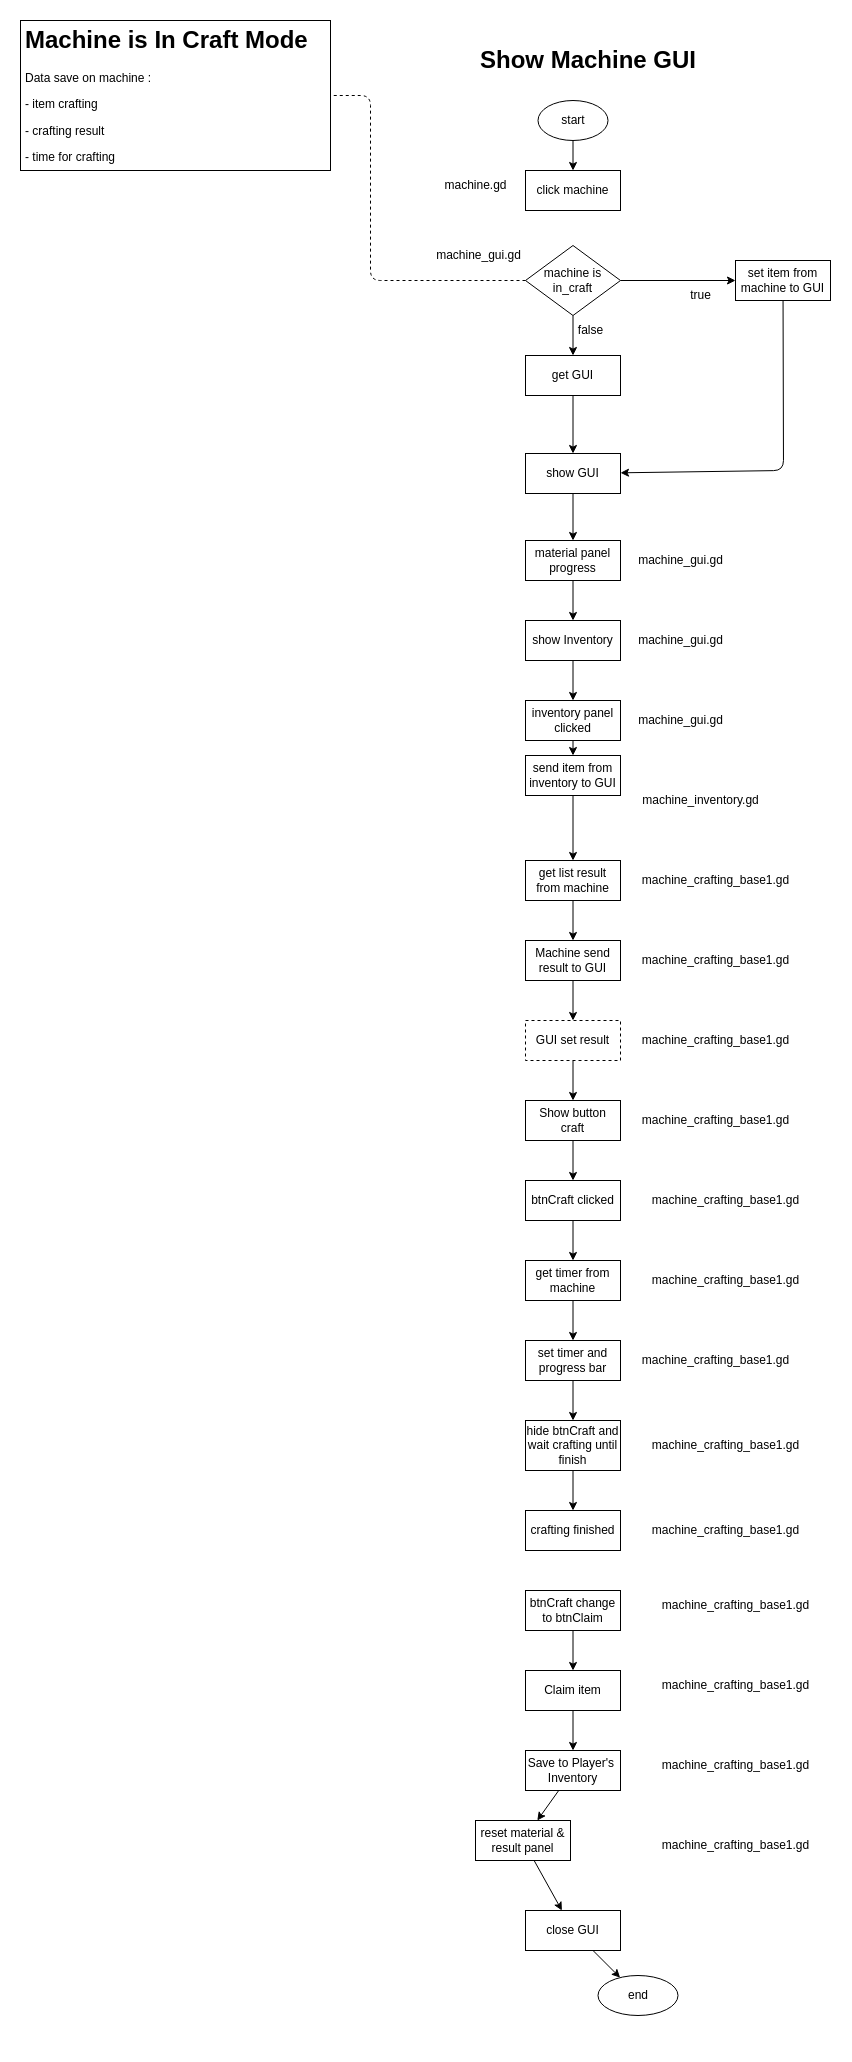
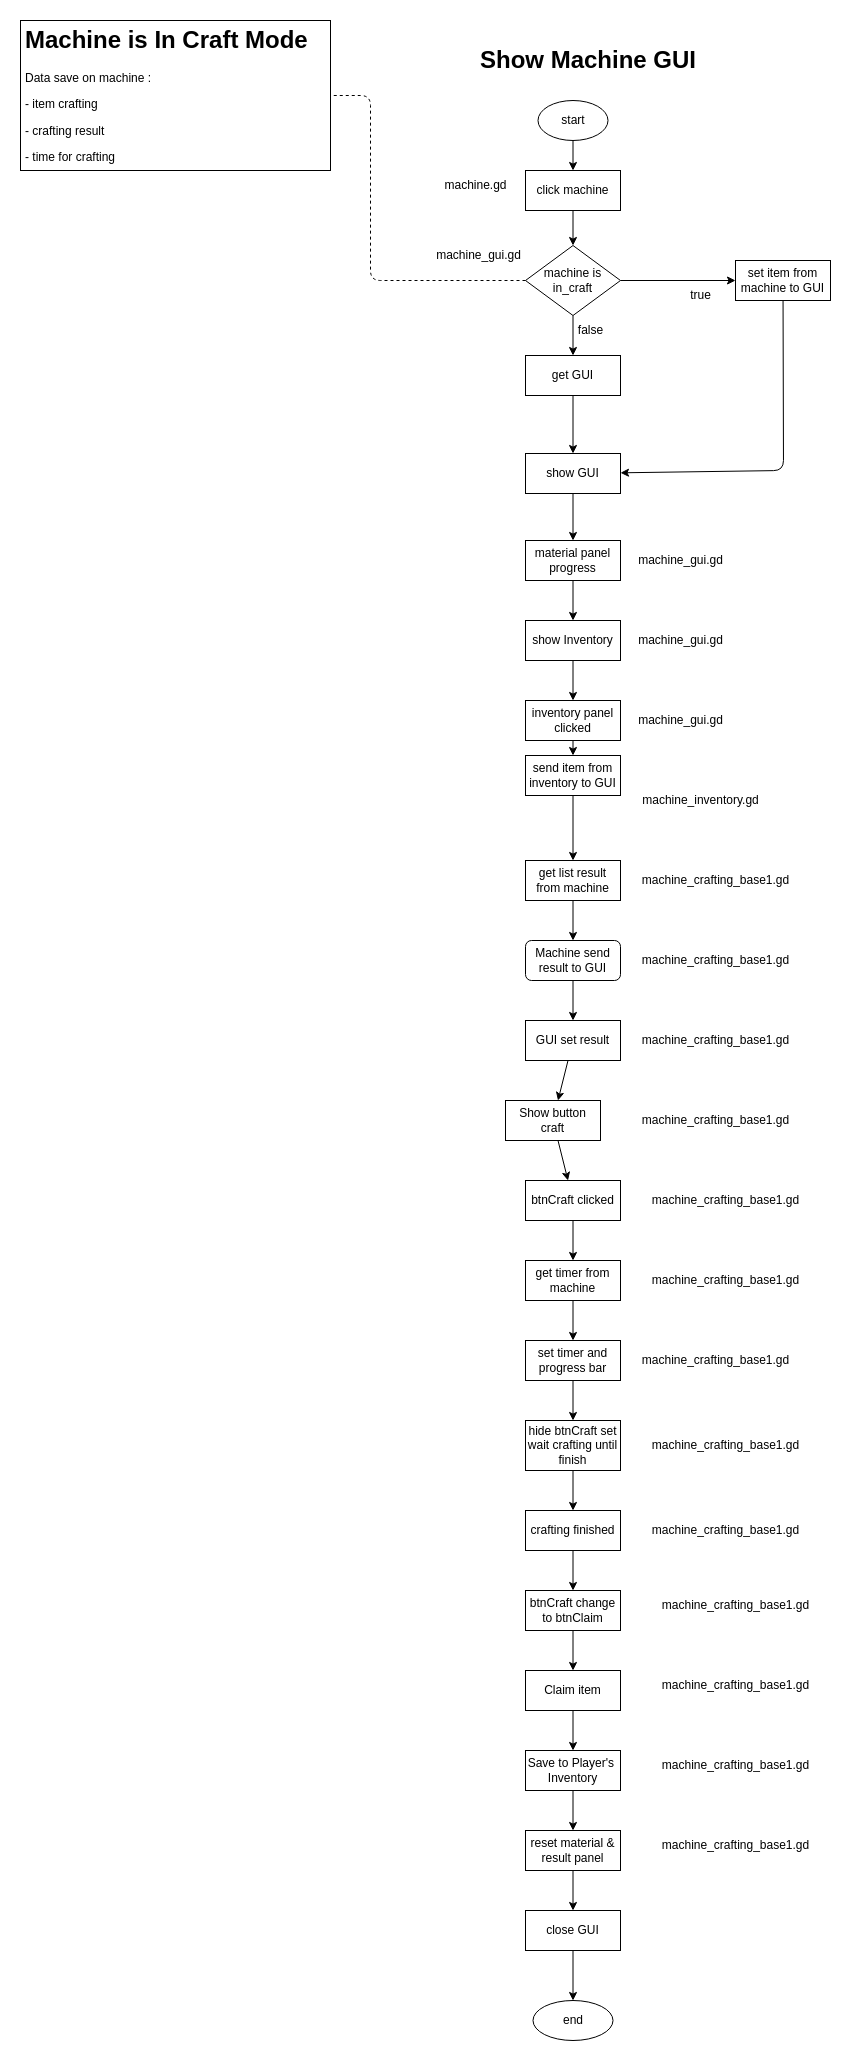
+ <mxCell id="4" style="edgeStyle=none;html=1;" parent="1" source="5" target="9" edge="1"><mxGeometry relative="1" as="geometry"><mxPoint x="410" y="340" as="targetPoint" /></mxGeometry></mxCell>
- <mxCell id="31" value="Machine send result to GUI" style="rounded=0;whiteSpace=wrap;html=1;" parent="1" vertex="1"><mxGeometry x="525" y="940" width="95" height="40" as="geometry" /></mxCell>
+ <mxCell id="31" value="Machine send result to GUI" style="whiteSpace=wrap;html=1;rounded=1;" parent="1" vertex="1"><mxGeometry x="525" y="940" width="95" height="40" as="geometry" /></mxCell>
- <mxCell id="33" value="GUI set result" style="rounded=0;whiteSpace=wrap;html=1;dashed=1;" parent="1" vertex="1"><mxGeometry x="525" y="1020" width="95" height="40" as="geometry" /></mxCell>
+ <mxCell id="33" value="GUI set result" style="rounded=0;whiteSpace=wrap;html=1;" parent="1" vertex="1"><mxGeometry x="525" y="1020" width="95" height="40" as="geometry" /></mxCell>
- <mxCell id="35" value="Show button craft" style="rounded=0;whiteSpace=wrap;html=1;" parent="1" vertex="1"><mxGeometry x="525" y="1100" width="95" height="40" as="geometry" /></mxCell>
+ <mxCell id="35" value="Show button craft" style="rounded=0;whiteSpace=wrap;html=1;" parent="1" vertex="1"><mxGeometry x="505" y="1100" width="95" height="40" as="geometry" /></mxCell>
- <mxCell id="43" value="hide btnCraft and wait crafting until finish" style="rounded=0;whiteSpace=wrap;html=1;" parent="1" vertex="1"><mxGeometry x="525" y="1420" width="95" height="50" as="geometry" /></mxCell>
+ <mxCell id="43" value="hide btnCraft set wait crafting until finish" style="rounded=0;whiteSpace=wrap;html=1;" parent="1" vertex="1"><mxGeometry x="525" y="1420" width="95" height="50" as="geometry" /></mxCell>
+ <mxCell id="44" style="edgeStyle=none;html=1;fontFamily=Helvetica;fontSize=12;fontColor=default;endArrow=classic;endFill=1;" parent="1" source="45" target="47" edge="1"><mxGeometry relative="1" as="geometry" /></mxCell>
- <mxCell id="53" value="reset material &amp;amp; result panel" style="rounded=0;whiteSpace=wrap;html=1;" parent="1" vertex="1"><mxGeometry x="475" y="1820" width="95" height="40" as="geometry" /></mxCell>
+ <mxCell id="53" value="reset material &amp;amp; result panel" style="rounded=0;whiteSpace=wrap;html=1;" parent="1" vertex="1"><mxGeometry x="525" y="1830" width="95" height="40" as="geometry" /></mxCell>
- <mxCell id="56" value="end" style="ellipse;whiteSpace=wrap;html=1;" parent="1" vertex="1"><mxGeometry x="597.5" y="1975" width="80" height="40" as="geometry" /></mxCell>
+ <mxCell id="56" value="end" style="ellipse;whiteSpace=wrap;html=1;" parent="1" vertex="1"><mxGeometry x="532.5" y="2000" width="80" height="40" as="geometry" /></mxCell>
